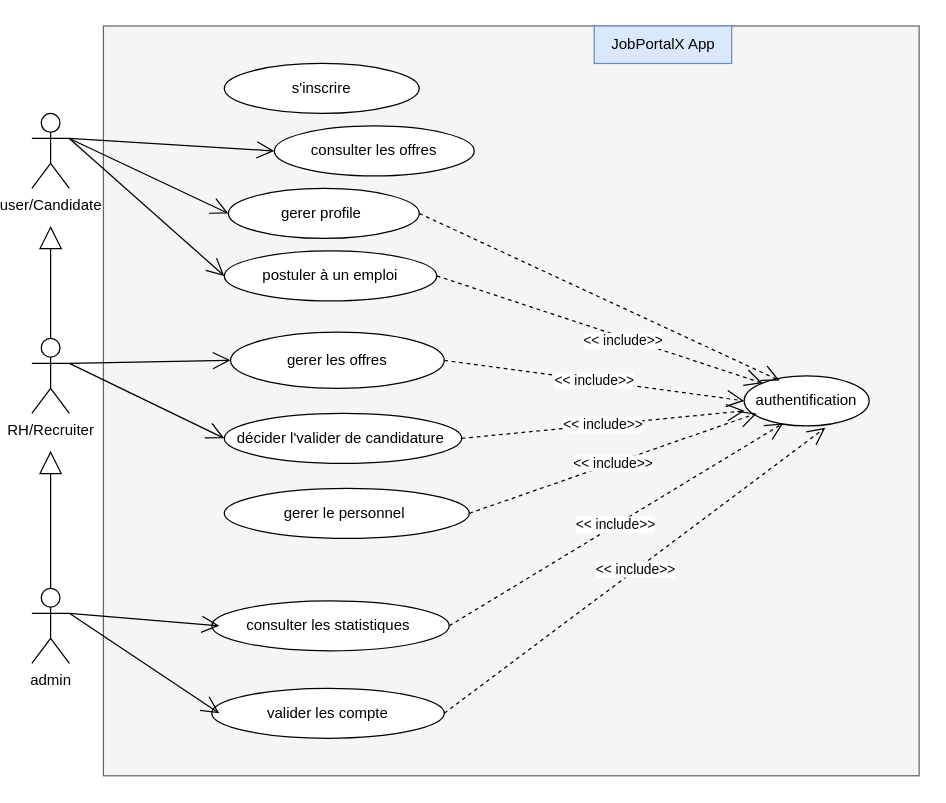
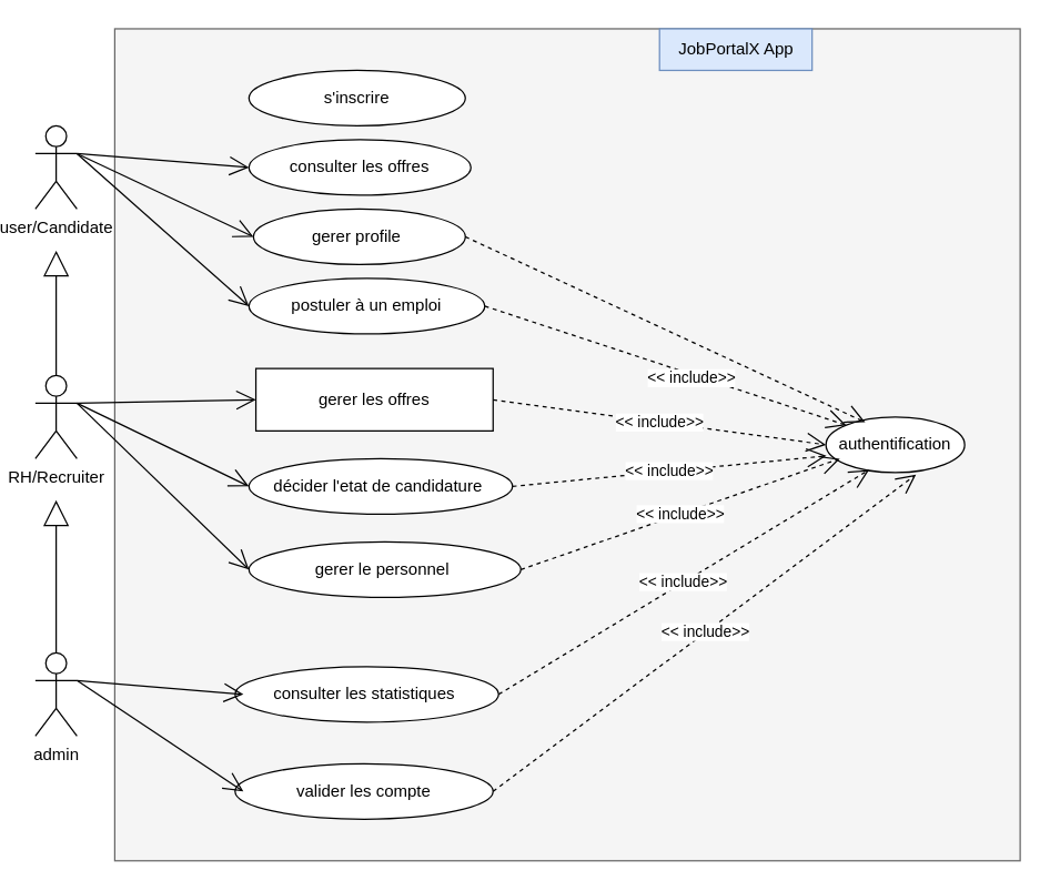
- <mxCell id="12" value="consulter les offres" style="ellipse;whiteSpace=wrap;html=1;align=center;" parent="1" vertex="1"><mxGeometry x="214" y="100" width="160" height="40" as="geometry" /></mxCell>
+ <mxCell id="12" value="consulter les offres" style="ellipse;whiteSpace=wrap;html=1;align=center;" parent="1" vertex="1"><mxGeometry x="174" y="100" width="160" height="40" as="geometry" /></mxCell>
- <mxCell id="3" value="gerer les offres" style="ellipse;whiteSpace=wrap;html=1;" parent="1" vertex="1"><mxGeometry x="179" y="265" width="171" height="45" as="geometry" /></mxCell>
+ <mxCell id="3" value="gerer les offres" style="whiteSpace=wrap;html=1;rounded=0;" parent="1" vertex="1"><mxGeometry x="179" y="265" width="171" height="45" as="geometry" /></mxCell>
- <mxCell id="7" value="décider l'valider de candidature&amp;nbsp;" style="ellipse;whiteSpace=wrap;html=1;align=center;" parent="1" vertex="1"><mxGeometry x="174" y="330" width="190" height="40" as="geometry" /></mxCell>
+ <mxCell id="7" value="décider l'etat de candidature&amp;nbsp;" style="ellipse;whiteSpace=wrap;html=1;align=center;" parent="1" vertex="1"><mxGeometry x="174" y="330" width="190" height="40" as="geometry" /></mxCell>
+ <mxCell id="17" value="" style="endArrow=open;endFill=1;endSize=12;html=1;rounded=0;exitX=1;exitY=0.333;exitDx=0;exitDy=0;exitPerimeter=0;entryX=0;entryY=0.5;entryDx=0;entryDy=0;" parent="1" source="4" target="16" edge="1"><mxGeometry width="160" relative="1" as="geometry"><mxPoint x="250" y="410" as="sourcePoint" /><mxPoint x="410" y="410" as="targetPoint" /></mxGeometry></mxCell>
